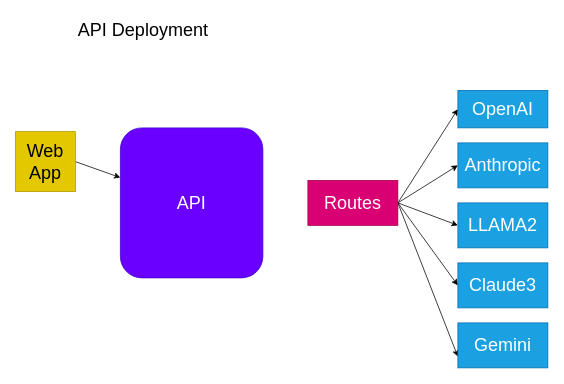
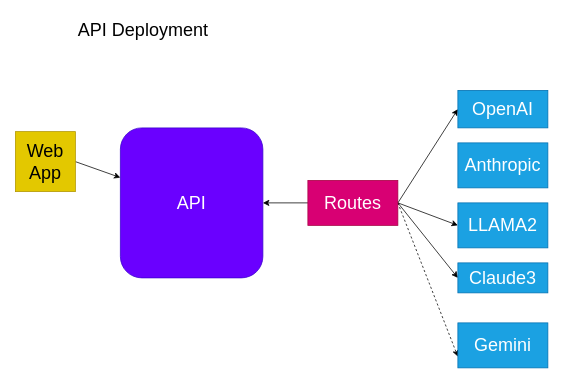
- <mxCell id="6" style="edgeStyle=none;html=1;exitX=1;exitY=0.5;exitDx=0;exitDy=0;entryX=0;entryY=0.5;entryDx=0;entryDy=0;fontSize=24;shadow=0;" parent="1" source="10" target="12" edge="1"><mxGeometry relative="1" as="geometry" /></mxCell>
+ <mxCell id="6" style="edgeStyle=none;html=1;exitX=1;exitY=0.5;exitDx=0;exitDy=0;fontSize=24;shadow=0;" parent="1" source="10" target="4" edge="1"><mxGeometry relative="1" as="geometry" /></mxCell>
- <mxCell id="9" style="edgeStyle=none;html=1;exitX=1;exitY=0.5;exitDx=0;exitDy=0;entryX=0;entryY=0.75;entryDx=0;entryDy=0;fontSize=24;shadow=0;" parent="1" source="10" target="15" edge="1"><mxGeometry relative="1" as="geometry" /></mxCell>
+ <mxCell id="9" style="edgeStyle=none;html=1;exitX=1;exitY=0.5;exitDx=0;exitDy=0;entryX=0;entryY=0.75;entryDx=0;entryDy=0;fontSize=24;shadow=0;dashed=1;" parent="1" source="10" target="15" edge="1"><mxGeometry relative="1" as="geometry" /></mxCell>
- <mxCell id="14" value="Claude3" style="rounded=0;whiteSpace=wrap;html=1;fontSize=24;fillColor=#1ba1e2;fontColor=#ffffff;strokeColor=#006EAF;shadow=0;" parent="1" vertex="1"><mxGeometry x="610" y="350" width="120" height="60" as="geometry" /></mxCell>
+ <mxCell id="14" value="Claude3" style="rounded=0;whiteSpace=wrap;html=1;fontSize=24;fillColor=#1ba1e2;fontColor=#ffffff;strokeColor=#006EAF;shadow=0;" parent="1" vertex="1"><mxGeometry x="610" y="350" width="120" height="40" as="geometry" /></mxCell>
